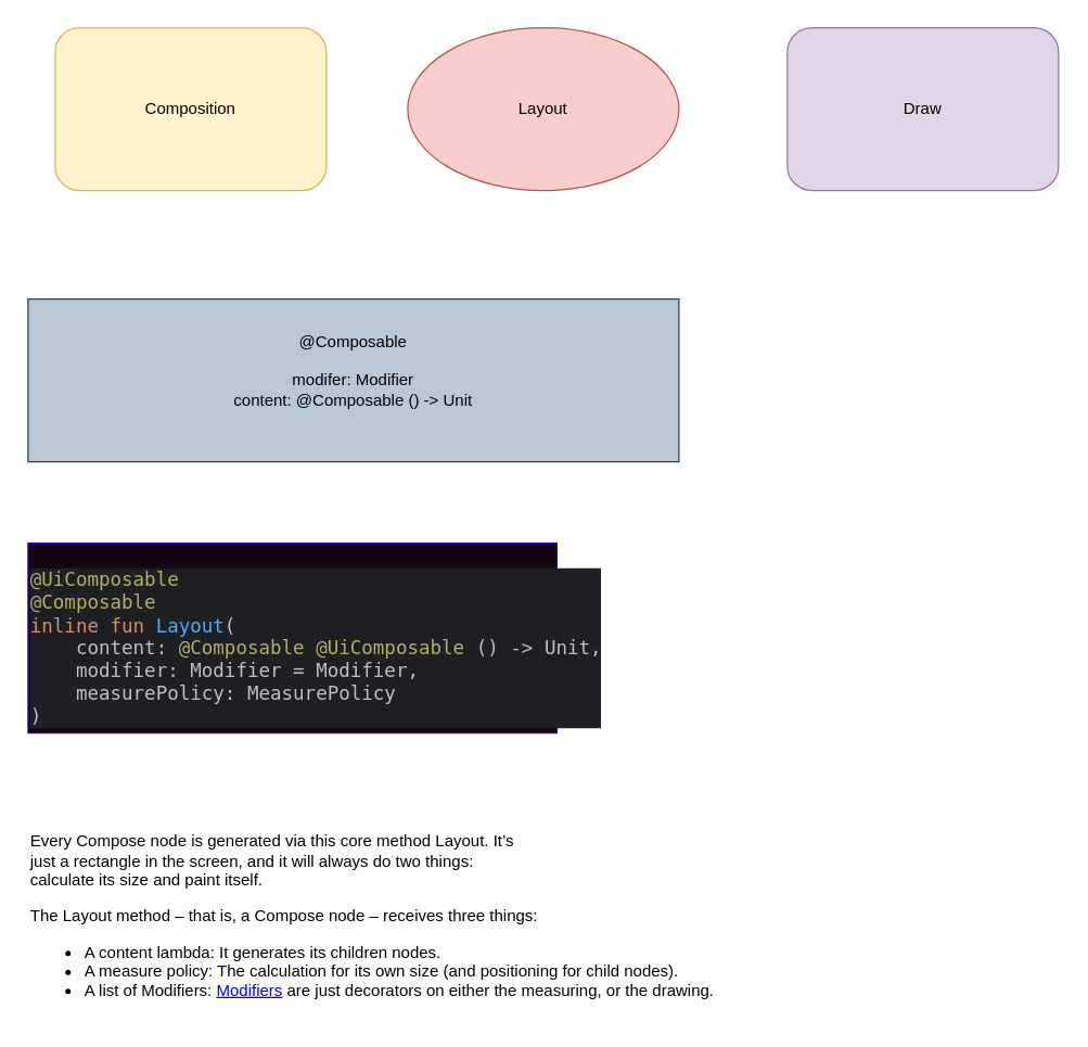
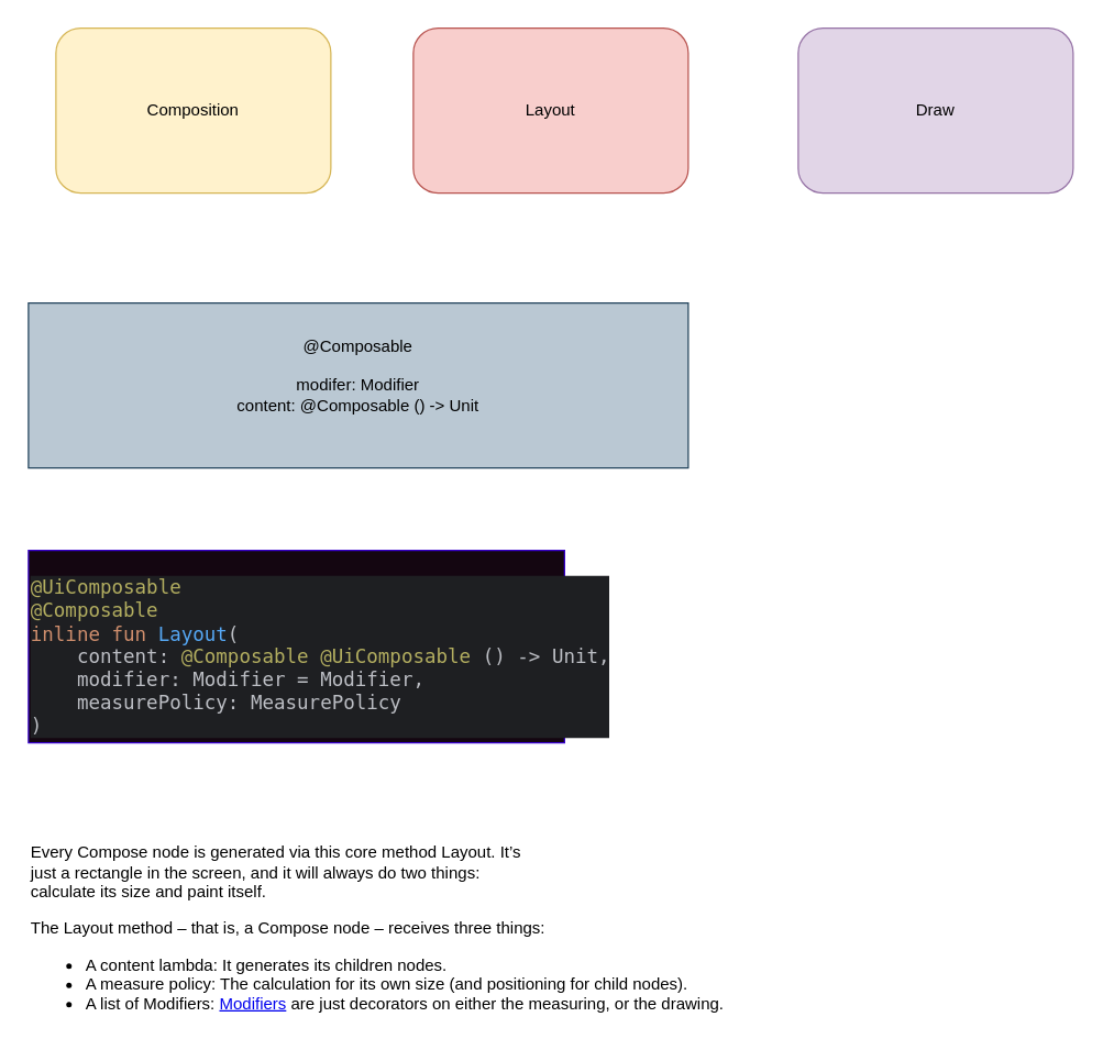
- <mxCell id="4" value="Layout" style="ellipse;whiteSpace=wrap;html=1;fillColor=#f8cecc;strokeColor=#b85450;" parent="1" vertex="1"><mxGeometry x="300" y="20" width="200" height="120" as="geometry" /></mxCell>
+ <mxCell id="4" value="Layout" style="rounded=1;whiteSpace=wrap;html=1;fillColor=#f8cecc;strokeColor=#b85450;" parent="1" vertex="1"><mxGeometry x="300" y="20" width="200" height="120" as="geometry" /></mxCell>
